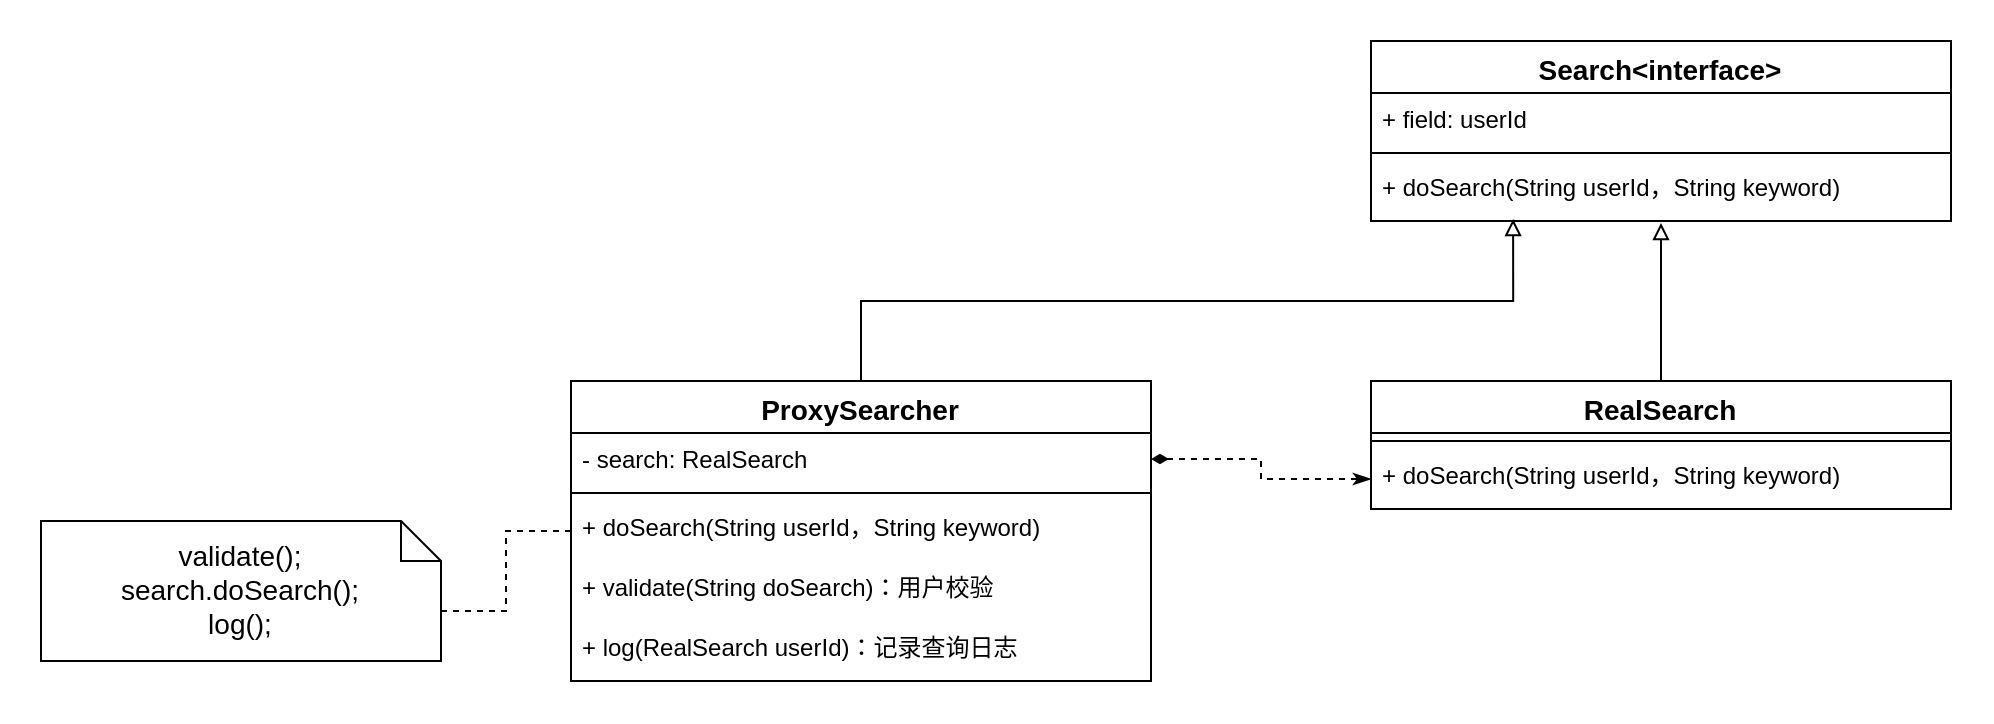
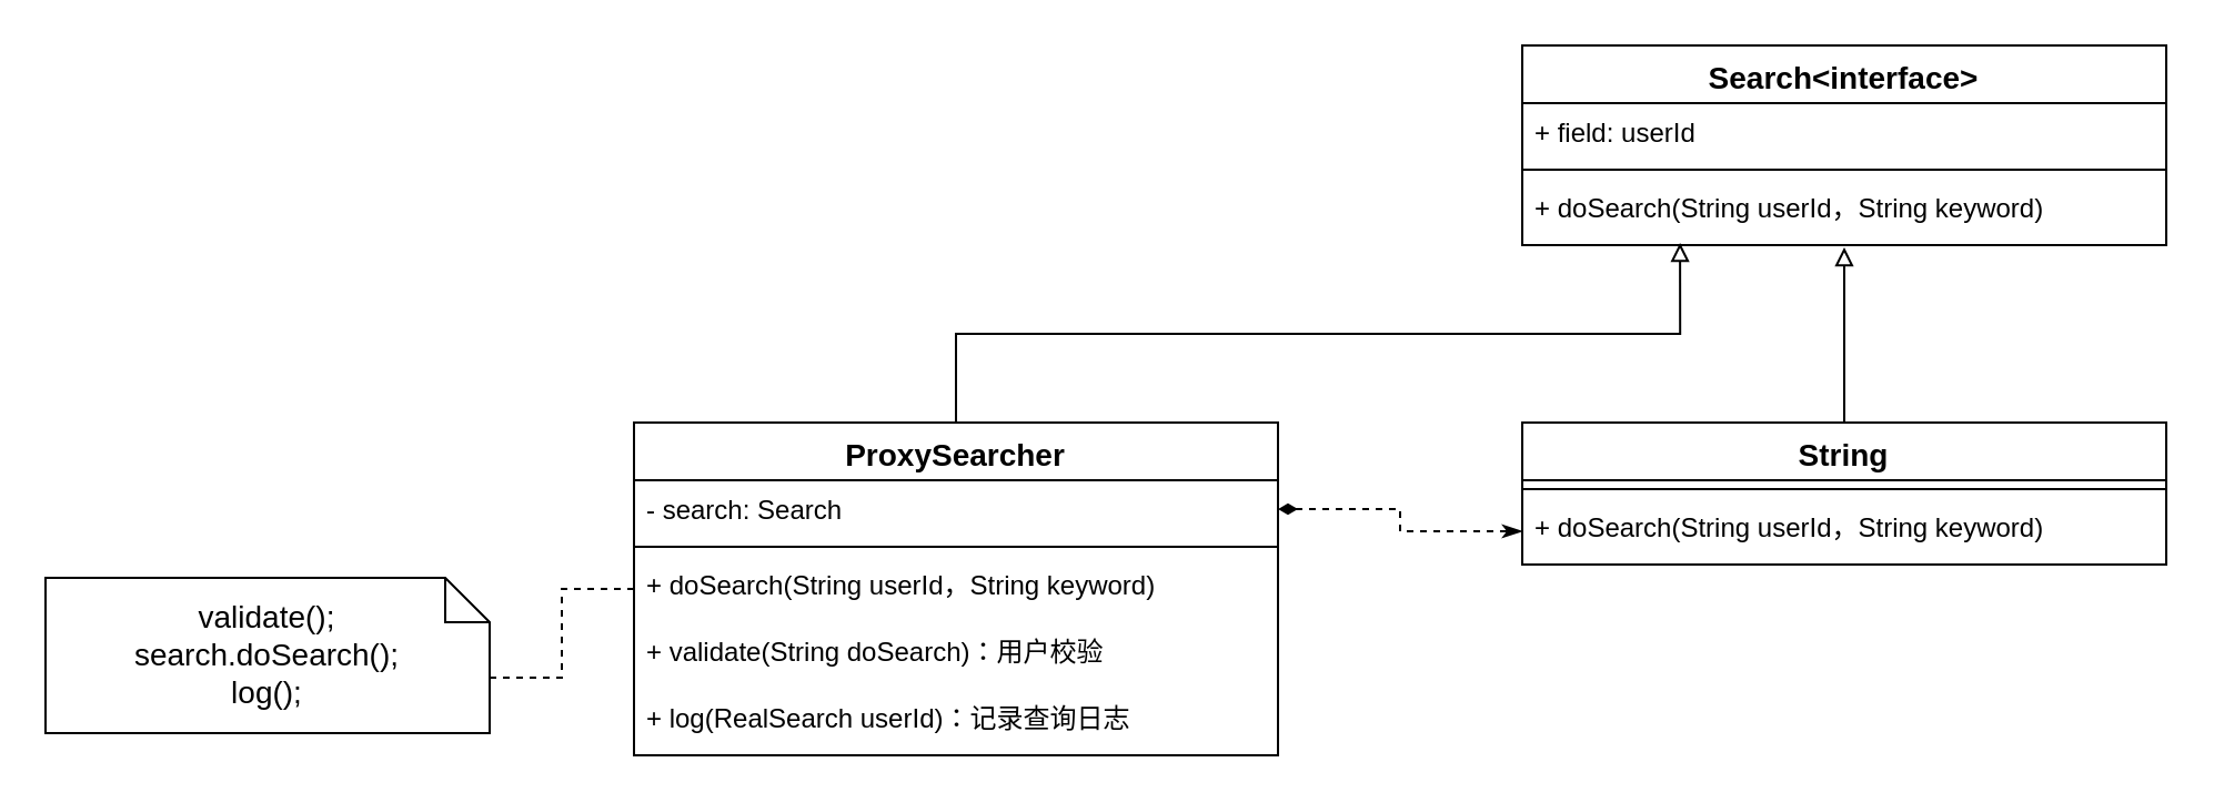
- <mxCell id="7" value="RealSearch" style="swimlane;fontStyle=1;align=center;verticalAlign=top;childLayout=stackLayout;horizontal=1;startSize=26;horizontalStack=0;resizeParent=1;resizeParentMax=0;resizeLast=0;collapsible=1;marginBottom=0;fontSize=14;" vertex="1" parent="1"><mxGeometry x="685" y="190" width="290" height="64" as="geometry" /></mxCell>
+ <mxCell id="7" value="String" style="swimlane;fontStyle=1;align=center;verticalAlign=top;childLayout=stackLayout;horizontal=1;startSize=26;horizontalStack=0;resizeParent=1;resizeParentMax=0;resizeLast=0;collapsible=1;marginBottom=0;fontSize=14;" vertex="1" parent="1"><mxGeometry x="685" y="190" width="290" height="64" as="geometry" /></mxCell>
- <mxCell id="12" value="- search: RealSearch" style="text;strokeColor=none;fillColor=none;align=left;verticalAlign=top;spacingLeft=4;spacingRight=4;overflow=hidden;rotatable=0;points=[[0,0.5],[1,0.5]];portConstraint=eastwest;" vertex="1" parent="11"><mxGeometry y="26" width="290" height="26" as="geometry" /></mxCell>
+ <mxCell id="12" value="- search: Search" style="text;strokeColor=none;fillColor=none;align=left;verticalAlign=top;spacingLeft=4;spacingRight=4;overflow=hidden;rotatable=0;points=[[0,0.5],[1,0.5]];portConstraint=eastwest;" vertex="1" parent="11"><mxGeometry y="26" width="290" height="26" as="geometry" /></mxCell>
